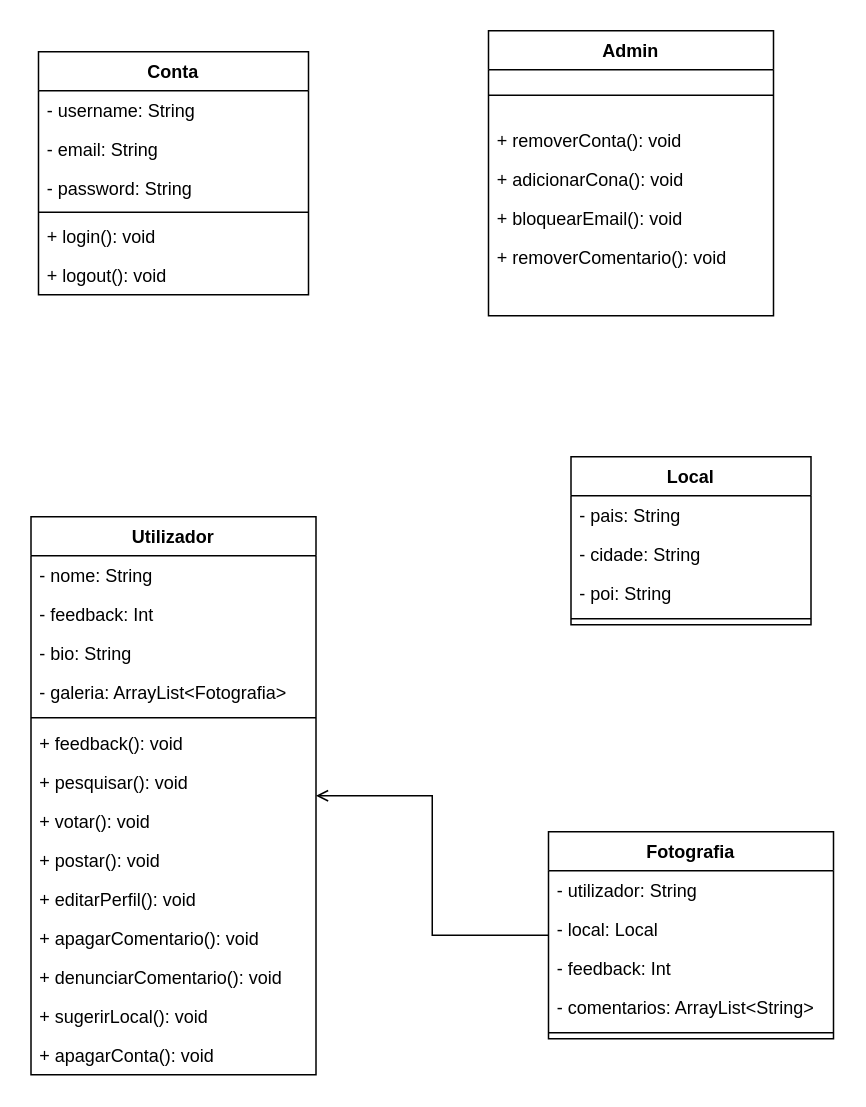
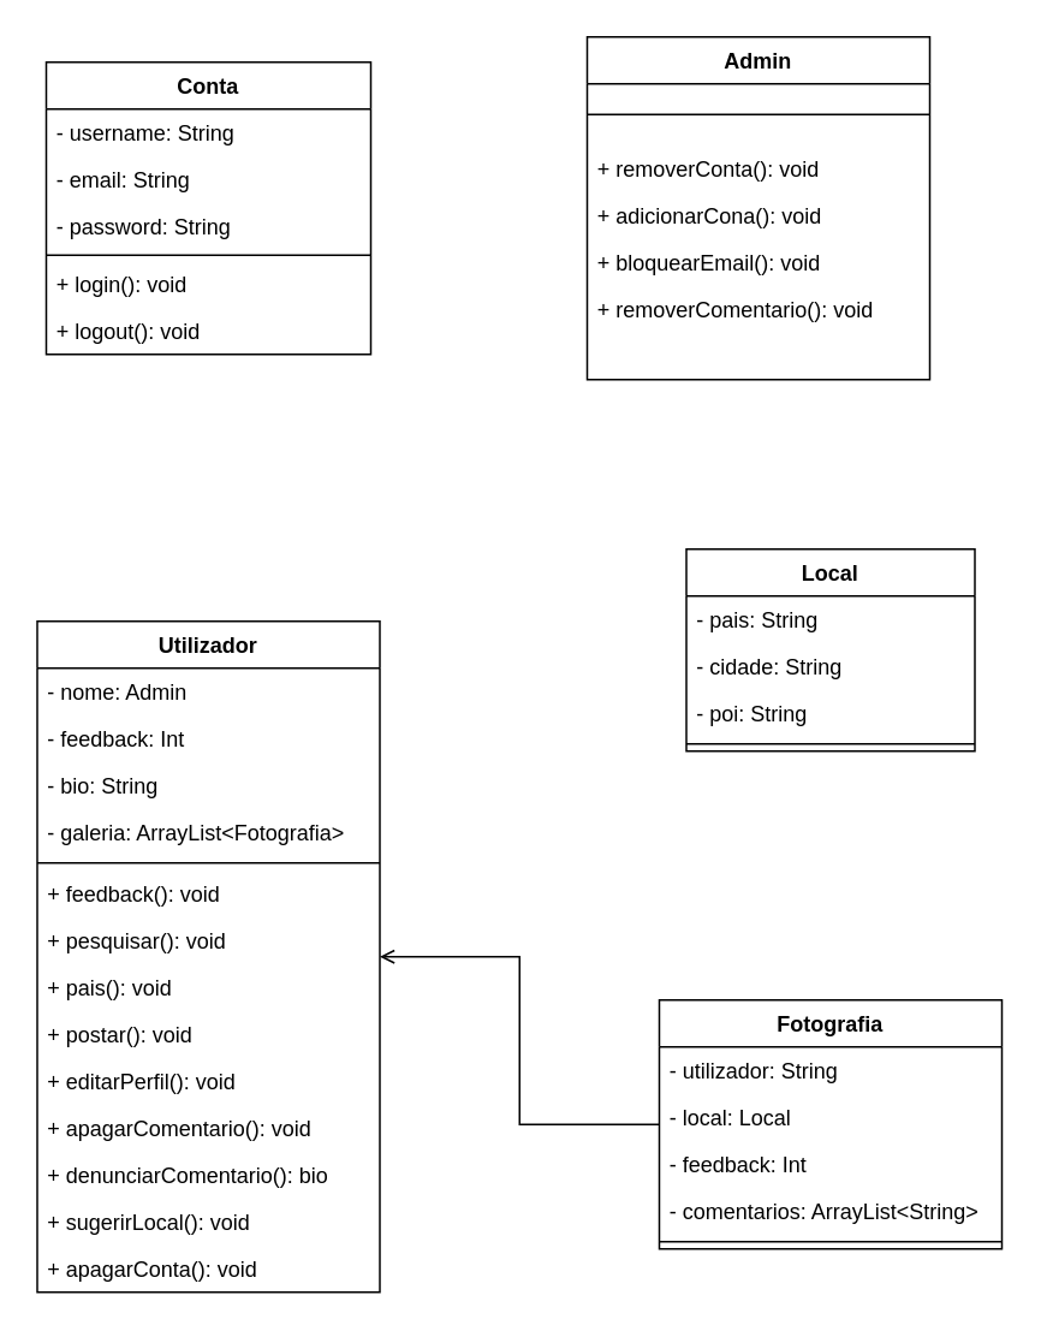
- <mxCell id="9" value="- nome: String" style="text;align=left;verticalAlign=top;spacingLeft=4;spacingRight=4;overflow=hidden;rotatable=0;points=[[0,0.5],[1,0.5]];portConstraint=eastwest;rounded=0;shadow=0;html=0;" parent="8" vertex="1"><mxGeometry y="26" width="190" height="26" as="geometry" /></mxCell>
+ <mxCell id="9" value="- nome: Admin" style="text;align=left;verticalAlign=top;spacingLeft=4;spacingRight=4;overflow=hidden;rotatable=0;points=[[0,0.5],[1,0.5]];portConstraint=eastwest;rounded=0;shadow=0;html=0;" parent="8" vertex="1"><mxGeometry y="26" width="190" height="26" as="geometry" /></mxCell>
- <mxCell id="16" value="+ votar(): void" style="text;align=left;verticalAlign=top;spacingLeft=4;spacingRight=4;overflow=hidden;rotatable=0;points=[[0,0.5],[1,0.5]];portConstraint=eastwest;" vertex="1" parent="8"><mxGeometry y="190" width="190" height="26" as="geometry" /></mxCell>
+ <mxCell id="16" value="+ pais(): void" style="text;align=left;verticalAlign=top;spacingLeft=4;spacingRight=4;overflow=hidden;rotatable=0;points=[[0,0.5],[1,0.5]];portConstraint=eastwest;" vertex="1" parent="8"><mxGeometry y="190" width="190" height="26" as="geometry" /></mxCell>
- <mxCell id="20" value="+ denunciarComentario(): void" style="text;align=left;verticalAlign=top;spacingLeft=4;spacingRight=4;overflow=hidden;rotatable=0;points=[[0,0.5],[1,0.5]];portConstraint=eastwest;" vertex="1" parent="8"><mxGeometry y="294" width="190" height="26" as="geometry" /></mxCell>
+ <mxCell id="20" value="+ denunciarComentario(): bio" style="text;align=left;verticalAlign=top;spacingLeft=4;spacingRight=4;overflow=hidden;rotatable=0;points=[[0,0.5],[1,0.5]];portConstraint=eastwest;" vertex="1" parent="8"><mxGeometry y="294" width="190" height="26" as="geometry" /></mxCell>
